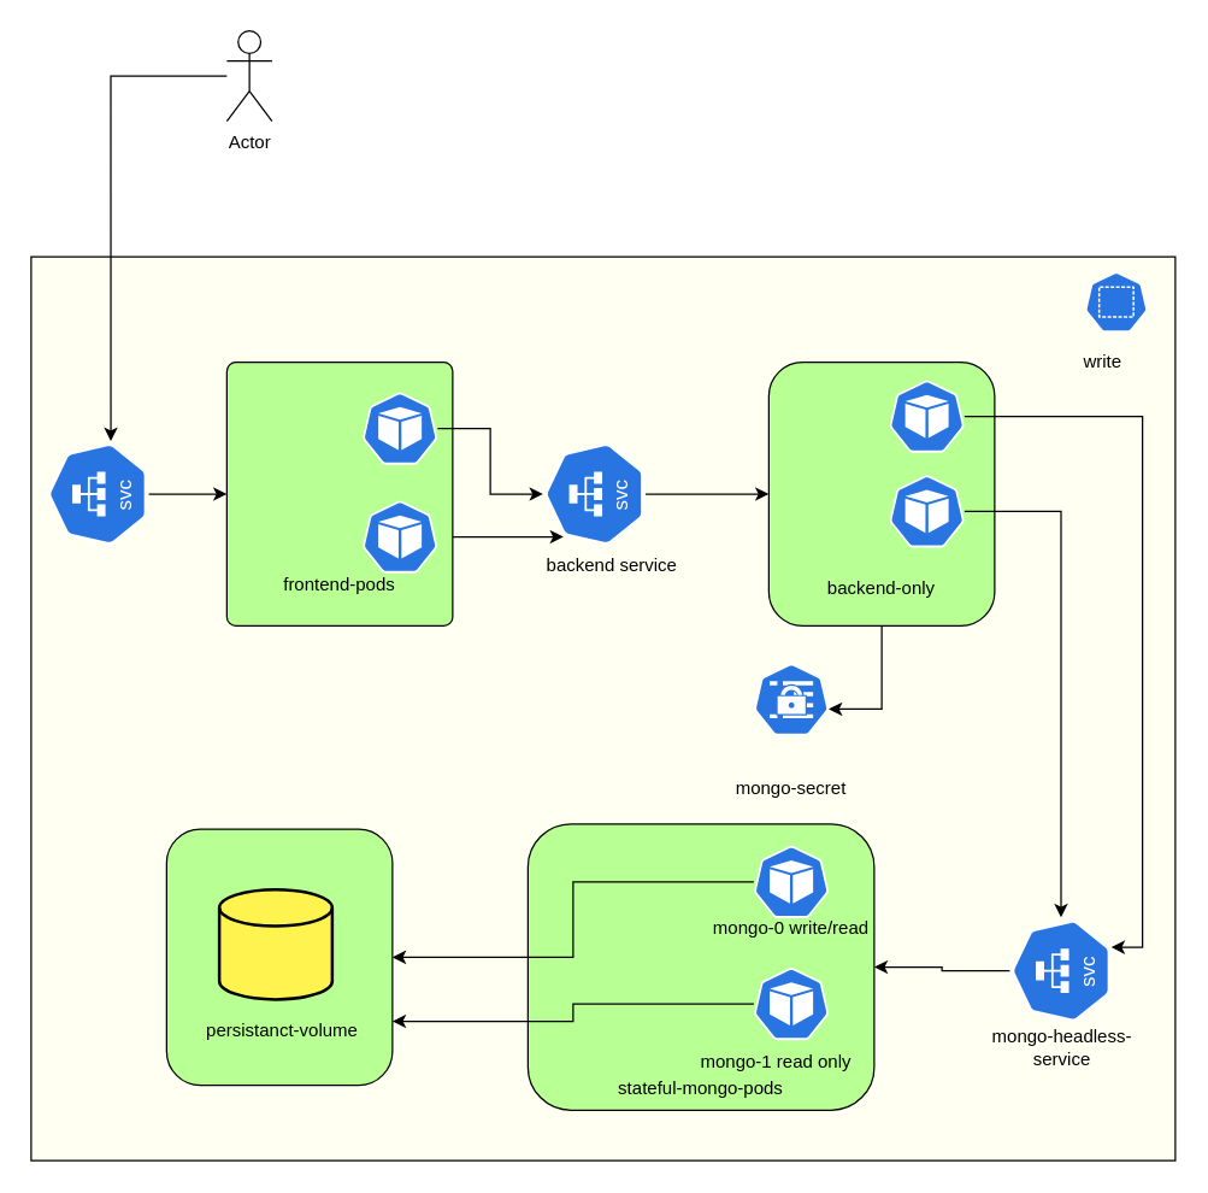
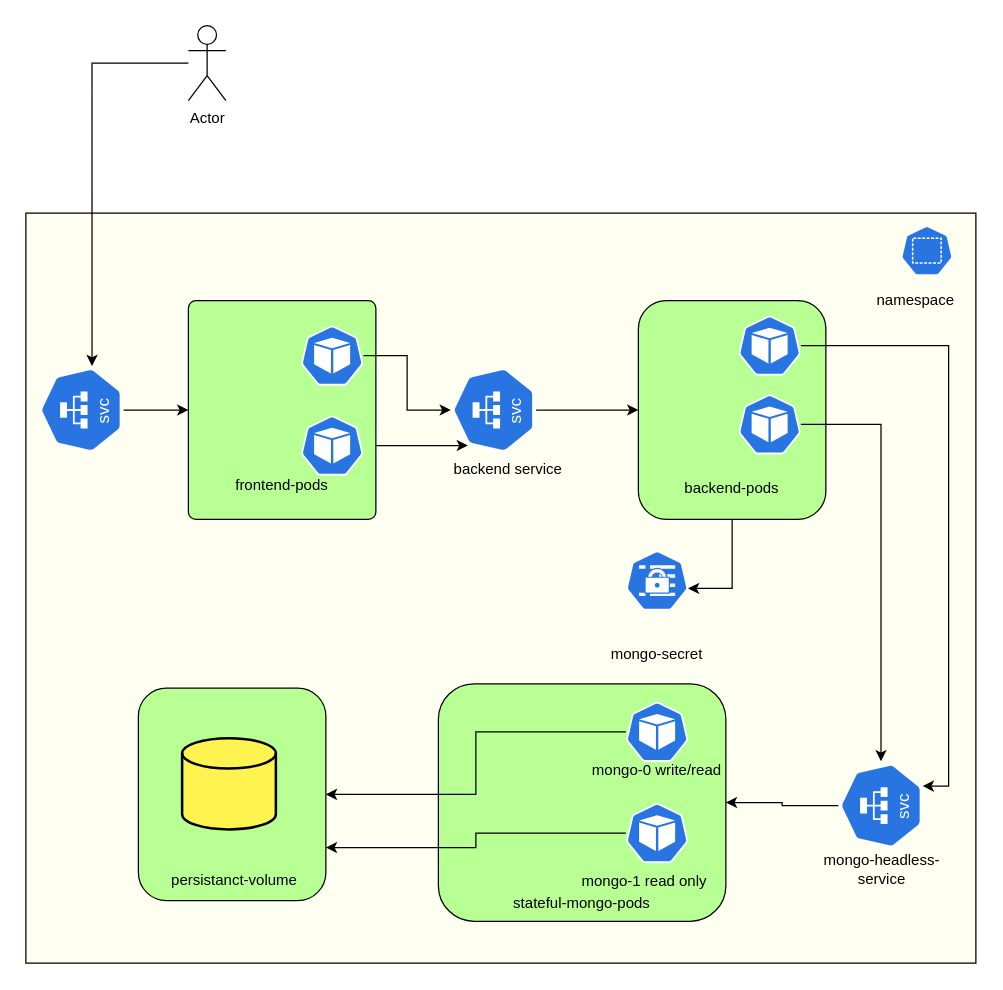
- <mxCell id="27" value="write" style="text;html=1;align=center;verticalAlign=middle;whiteSpace=wrap;rounded=0;" vertex="1" parent="26"><mxGeometry y="45" width="60" height="30" as="geometry" /></mxCell>
+ <mxCell id="27" value="namespace" style="text;html=1;align=center;verticalAlign=middle;whiteSpace=wrap;rounded=0;" vertex="1" parent="26"><mxGeometry y="45" width="60" height="30" as="geometry" /></mxCell>
- <mxCell id="16" value="backend-only" style="text;html=1;align=center;verticalAlign=middle;whiteSpace=wrap;rounded=0;" vertex="1" parent="12"><mxGeometry x="25" y="135" width="100" height="30" as="geometry" /></mxCell>
+ <mxCell id="16" value="backend-pods" style="text;html=1;align=center;verticalAlign=middle;whiteSpace=wrap;rounded=0;" vertex="1" parent="12"><mxGeometry x="25" y="135" width="100" height="30" as="geometry" /></mxCell>
- <mxCell id="43" value="persistanct-volume" style="text;html=1;align=center;verticalAlign=middle;whiteSpace=wrap;rounded=0;" vertex="1" parent="41"><mxGeometry x="16.32" y="129" width="121.84" height="30" as="geometry" /></mxCell>
+ <mxCell id="43" value="persistanct-volume" style="text;html=1;align=center;verticalAlign=middle;whiteSpace=wrap;rounded=0;" vertex="1" parent="41"><mxGeometry x="16.32" y="149" width="121.84" height="30" as="geometry" /></mxCell>
